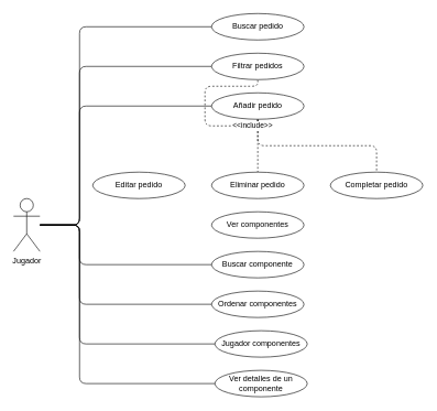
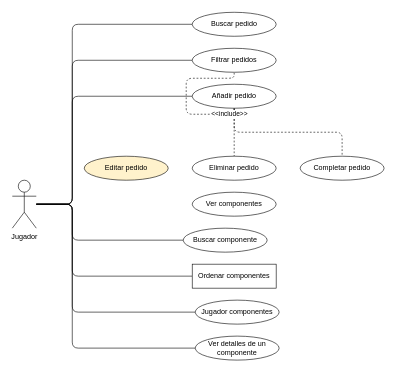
- <mxCell id="14" value="Editar pedido" style="ellipse;whiteSpace=wrap;html=1;" vertex="1" parent="1"><mxGeometry x="140" y="260" width="140" height="40" as="geometry" /></mxCell>
+ <mxCell id="14" value="Editar pedido" style="ellipse;whiteSpace=wrap;html=1;fillColor=#fff2cc;" vertex="1" parent="1"><mxGeometry x="140" y="260" width="140" height="40" as="geometry" /></mxCell>
- <mxCell id="21" value="Buscar componente" style="ellipse;whiteSpace=wrap;html=1;" vertex="1" parent="1"><mxGeometry x="320" y="380" width="140" height="40" as="geometry" /></mxCell>
+ <mxCell id="21" value="Buscar componente" style="ellipse;whiteSpace=wrap;html=1;" vertex="1" parent="1"><mxGeometry x="305" y="380" width="140" height="40" as="geometry" /></mxCell>
- <mxCell id="23" value="Ordenar componentes" style="ellipse;whiteSpace=wrap;html=1;" vertex="1" parent="1"><mxGeometry x="320" y="440" width="140" height="40" as="geometry" /></mxCell>
+ <mxCell id="23" value="Ordenar componentes" style="whiteSpace=wrap;html=1;rounded=0;" vertex="1" parent="1"><mxGeometry x="320" y="440" width="140" height="40" as="geometry" /></mxCell>
